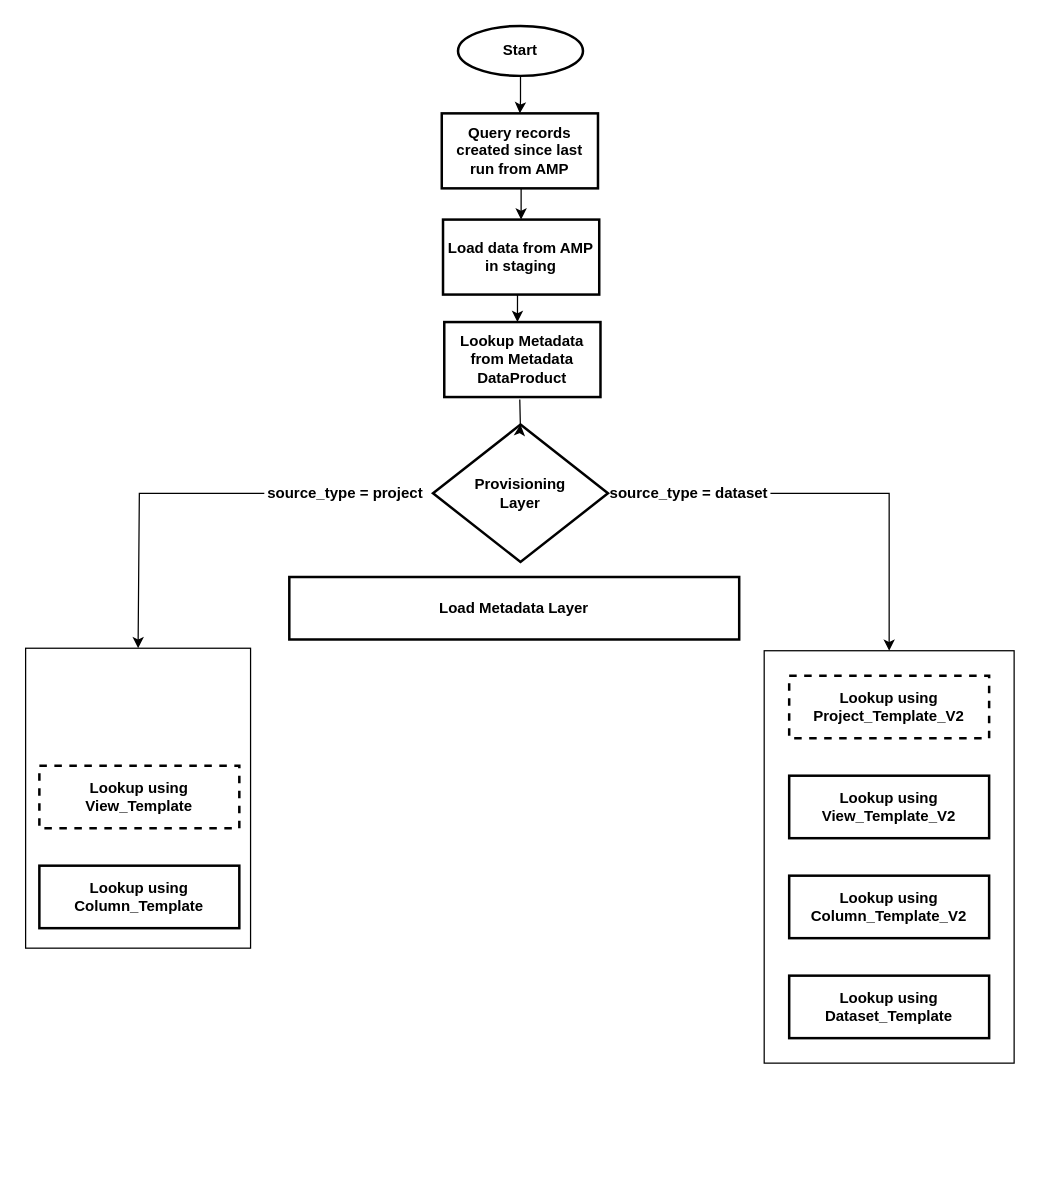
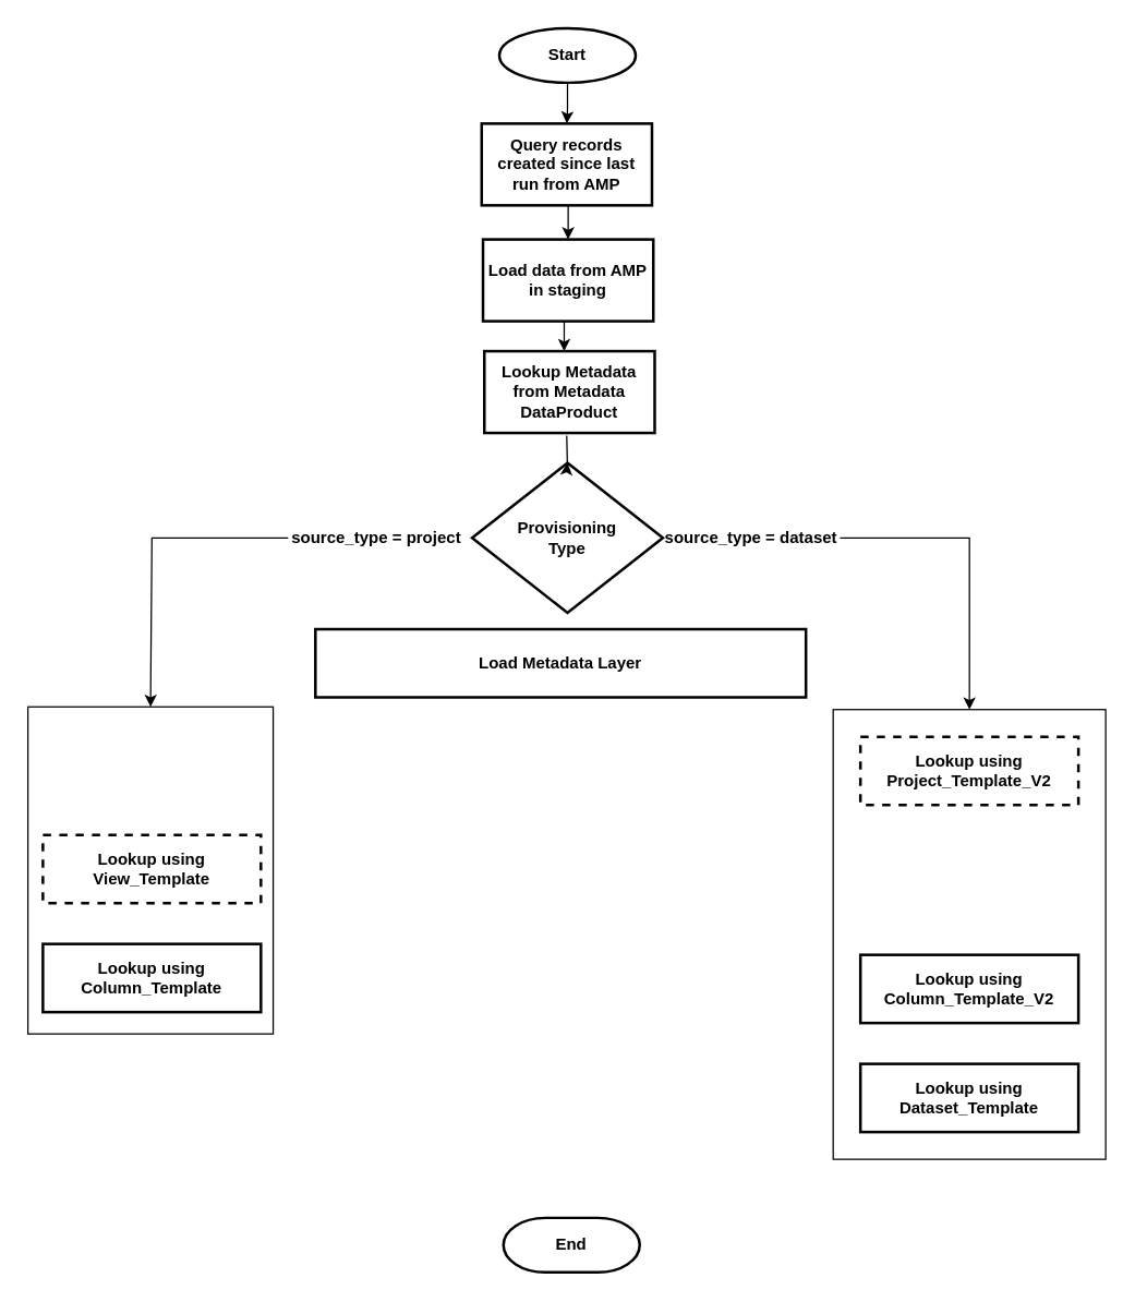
- <mxCell id="2" value="&lt;b style=&quot;&quot;&gt;Provisioning &lt;br&gt;Layer&lt;/b&gt;" style="strokeWidth=2;html=1;shape=mxgraph.flowchart.decision;whiteSpace=wrap;" parent="1" vertex="1"><mxGeometry x="346" y="339" width="140" height="110" as="geometry" /></mxCell>
+ <mxCell id="2" value="&lt;b style=&quot;&quot;&gt;Provisioning &lt;br&gt;Type&lt;/b&gt;" style="strokeWidth=2;html=1;shape=mxgraph.flowchart.decision;whiteSpace=wrap;" parent="1" vertex="1"><mxGeometry x="346" y="339" width="140" height="110" as="geometry" /></mxCell>
- <mxCell id="21" value="&lt;div class=&quot;O0&quot;&gt;&lt;b&gt;Lookup using View_Template_V2&lt;/b&gt;&lt;/div&gt;" style="rounded=1;whiteSpace=wrap;html=1;absoluteArcSize=1;arcSize=0;strokeWidth=2;" parent="18" vertex="1"><mxGeometry y="80" width="160" height="50" as="geometry" /></mxCell>
+ <mxCell id="13" value="&lt;b&gt;End&lt;/b&gt;" style="strokeWidth=2;html=1;shape=mxgraph.flowchart.terminator;whiteSpace=wrap;" parent="1" vertex="1"><mxGeometry x="369" y="893" width="100" height="40" as="geometry" /></mxCell>
